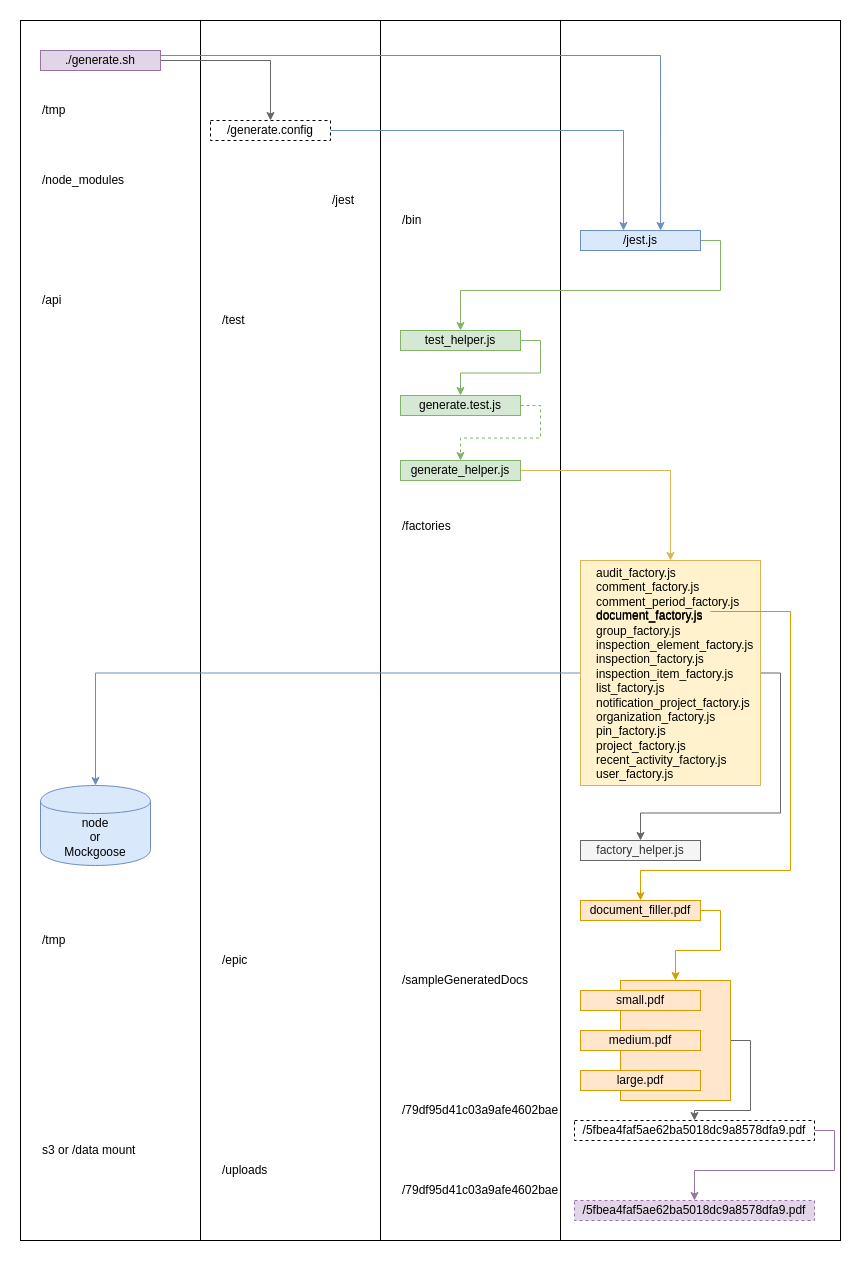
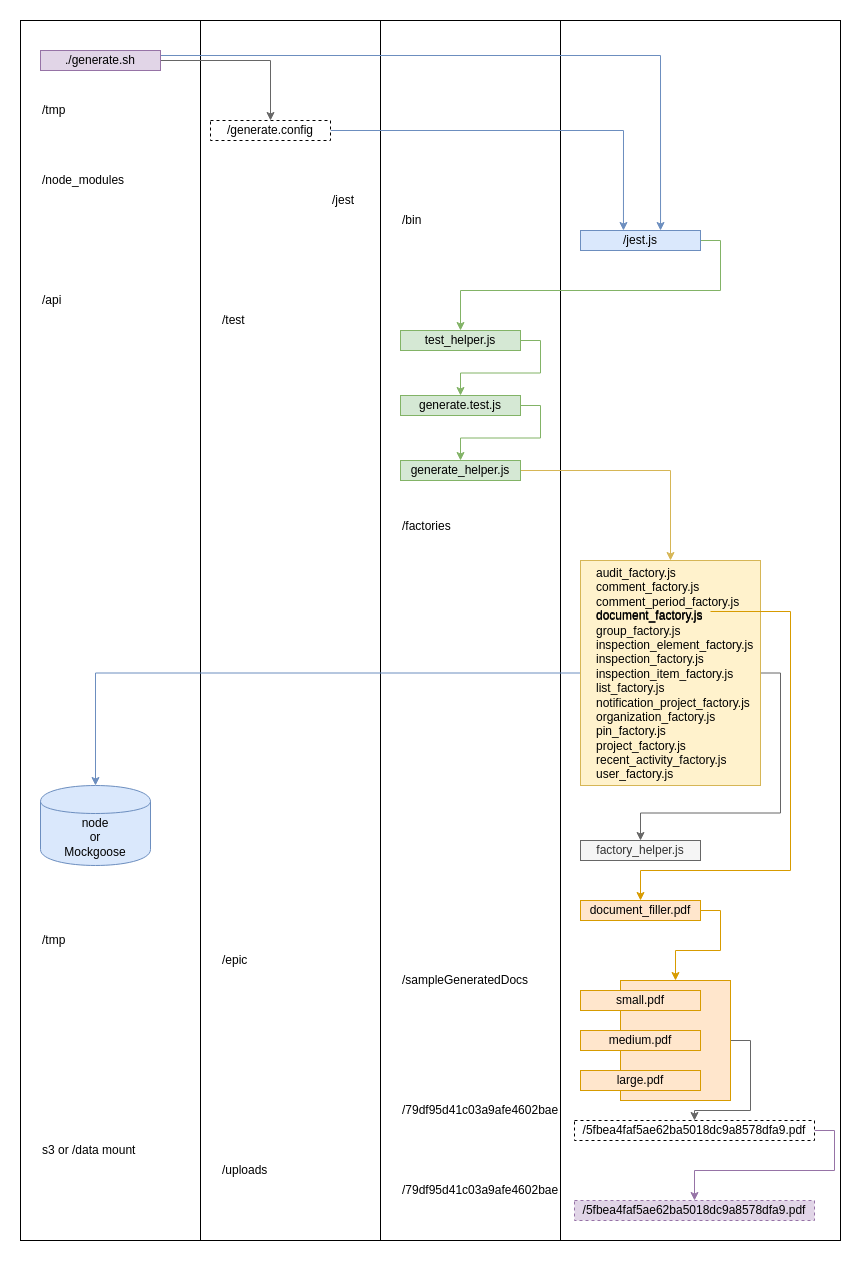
- <mxCell id="12" style="edgeStyle=orthogonalEdgeStyle;rounded=0;orthogonalLoop=1;jettySize=auto;html=1;exitX=1;exitY=0.5;exitDx=0;exitDy=0;entryX=0.5;entryY=0;entryDx=0;entryDy=0;fillColor=#d5e8d4;strokeColor=#82b366;dashed=1;" edge="1" parent="1" source="13" target="23"><mxGeometry relative="1" as="geometry" /></mxCell>
+ <mxCell id="12" style="edgeStyle=orthogonalEdgeStyle;rounded=0;orthogonalLoop=1;jettySize=auto;html=1;exitX=1;exitY=0.5;exitDx=0;exitDy=0;entryX=0.5;entryY=0;entryDx=0;entryDy=0;fillColor=#d5e8d4;strokeColor=#82b366;" edge="1" parent="1" source="13" target="23"><mxGeometry relative="1" as="geometry" /></mxCell>
